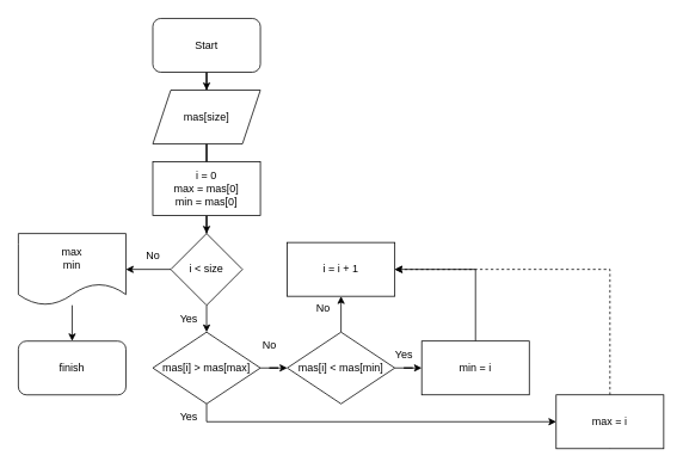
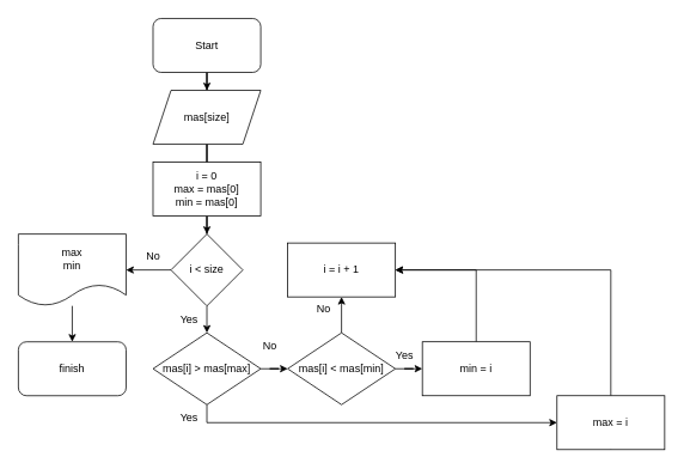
- <mxCell id="11" style="edgeStyle=orthogonalEdgeStyle;rounded=0;orthogonalLoop=1;jettySize=auto;html=1;exitX=0.5;exitY=0;exitDx=0;exitDy=0;entryX=1;entryY=0.5;entryDx=0;entryDy=0;dashed=1;" edge="1" parent="1" source="13" target="21"><mxGeometry relative="1" as="geometry" /></mxCell>
+ <mxCell id="11" style="edgeStyle=orthogonalEdgeStyle;rounded=0;orthogonalLoop=1;jettySize=auto;html=1;exitX=0.5;exitY=0;exitDx=0;exitDy=0;entryX=1;entryY=0.5;entryDx=0;entryDy=0;" edge="1" parent="1" source="13" target="21"><mxGeometry relative="1" as="geometry" /></mxCell>
